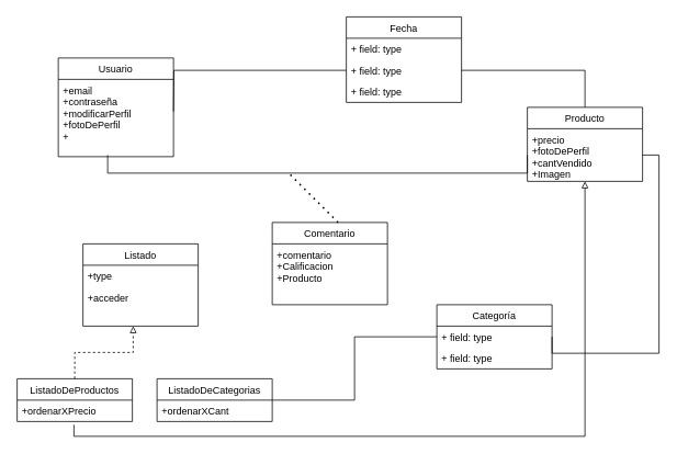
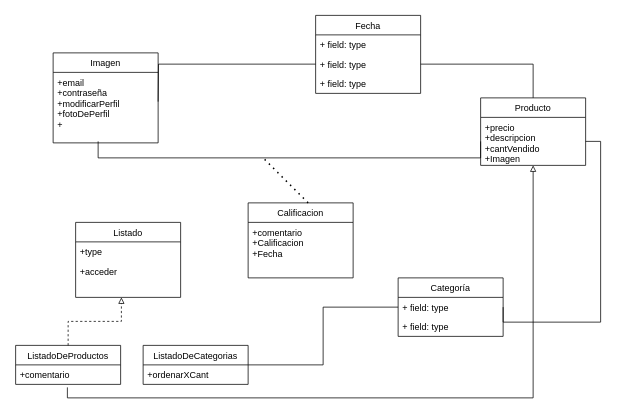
- <mxCell id="2" value="Usuario" style="swimlane;fontStyle=0;childLayout=stackLayout;horizontal=1;startSize=26;fillColor=none;horizontalStack=0;resizeParent=1;resizeParentMax=0;resizeLast=0;collapsible=1;marginBottom=0;" parent="1" vertex="1"><mxGeometry x="70" y="70" width="140" height="120" as="geometry"><mxRectangle x="50" y="70" width="80" height="30" as="alternateBounds" /></mxGeometry></mxCell>
+ <mxCell id="2" value="Imagen" style="swimlane;fontStyle=0;childLayout=stackLayout;horizontal=1;startSize=26;fillColor=none;horizontalStack=0;resizeParent=1;resizeParentMax=0;resizeLast=0;collapsible=1;marginBottom=0;" parent="1" vertex="1"><mxGeometry x="70" y="70" width="140" height="120" as="geometry"><mxRectangle x="50" y="70" width="80" height="30" as="alternateBounds" /></mxGeometry></mxCell>
- <mxCell id="9" value="+precio&#10;+fotoDePerfil&#10;+cantVendido&#10;+Imagen" style="text;strokeColor=none;fillColor=none;align=left;verticalAlign=top;spacingLeft=4;spacingRight=4;overflow=hidden;rotatable=0;points=[[0,0.5],[1,0.5]];portConstraint=eastwest;" parent="8" vertex="1"><mxGeometry y="26" width="140" height="64" as="geometry" /></mxCell>
+ <mxCell id="9" value="+precio&#10;+descripcion&#10;+cantVendido&#10;+Imagen" style="text;strokeColor=none;fillColor=none;align=left;verticalAlign=top;spacingLeft=4;spacingRight=4;overflow=hidden;rotatable=0;points=[[0,0.5],[1,0.5]];portConstraint=eastwest;" parent="8" vertex="1"><mxGeometry y="26" width="140" height="64" as="geometry" /></mxCell>
- <mxCell id="14" value="Comentario" style="swimlane;fontStyle=0;childLayout=stackLayout;horizontal=1;startSize=26;fillColor=none;horizontalStack=0;resizeParent=1;resizeParentMax=0;resizeLast=0;collapsible=1;marginBottom=0;" parent="1" vertex="1"><mxGeometry x="330" y="270" width="140" height="100" as="geometry" /></mxCell>
+ <mxCell id="14" value="Calificacion" style="swimlane;fontStyle=0;childLayout=stackLayout;horizontal=1;startSize=26;fillColor=none;horizontalStack=0;resizeParent=1;resizeParentMax=0;resizeLast=0;collapsible=1;marginBottom=0;" parent="1" vertex="1"><mxGeometry x="330" y="270" width="140" height="100" as="geometry" /></mxCell>
- <mxCell id="15" value="+comentario&#10;+Calificacion&#10;+Producto" style="text;strokeColor=none;fillColor=none;align=left;verticalAlign=top;spacingLeft=4;spacingRight=4;overflow=hidden;rotatable=0;points=[[0,0.5],[1,0.5]];portConstraint=eastwest;" parent="14" vertex="1"><mxGeometry y="26" width="140" height="74" as="geometry" /></mxCell>
+ <mxCell id="15" value="+comentario&#10;+Calificacion&#10;+Fecha" style="text;strokeColor=none;fillColor=none;align=left;verticalAlign=top;spacingLeft=4;spacingRight=4;overflow=hidden;rotatable=0;points=[[0,0.5],[1,0.5]];portConstraint=eastwest;" parent="14" vertex="1"><mxGeometry y="26" width="140" height="74" as="geometry" /></mxCell>
- <mxCell id="25" value="+ordenarXPrecio" style="text;strokeColor=none;fillColor=none;align=left;verticalAlign=top;spacingLeft=4;spacingRight=4;overflow=hidden;rotatable=0;points=[[0,0.5],[1,0.5]];portConstraint=eastwest;" vertex="1" parent="24"><mxGeometry y="26" width="140" height="26" as="geometry" /></mxCell>
+ <mxCell id="25" value="+comentario" style="text;strokeColor=none;fillColor=none;align=left;verticalAlign=top;spacingLeft=4;spacingRight=4;overflow=hidden;rotatable=0;points=[[0,0.5],[1,0.5]];portConstraint=eastwest;" vertex="1" parent="24"><mxGeometry y="26" width="140" height="26" as="geometry" /></mxCell>
